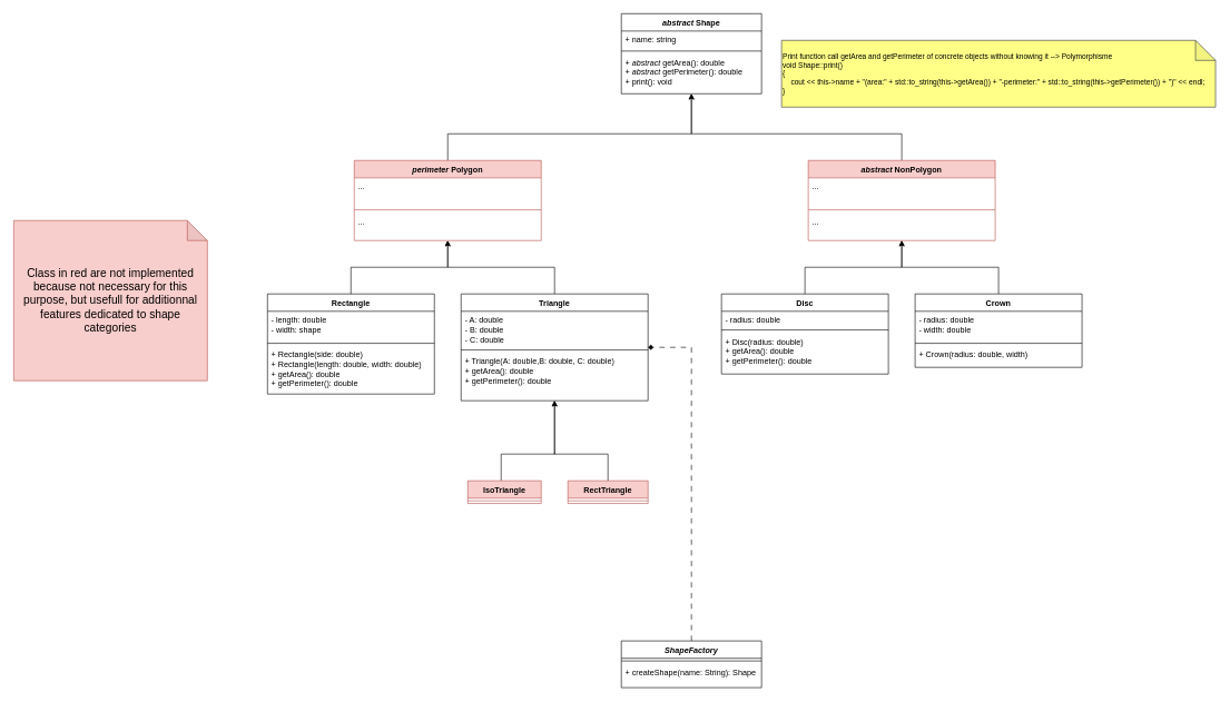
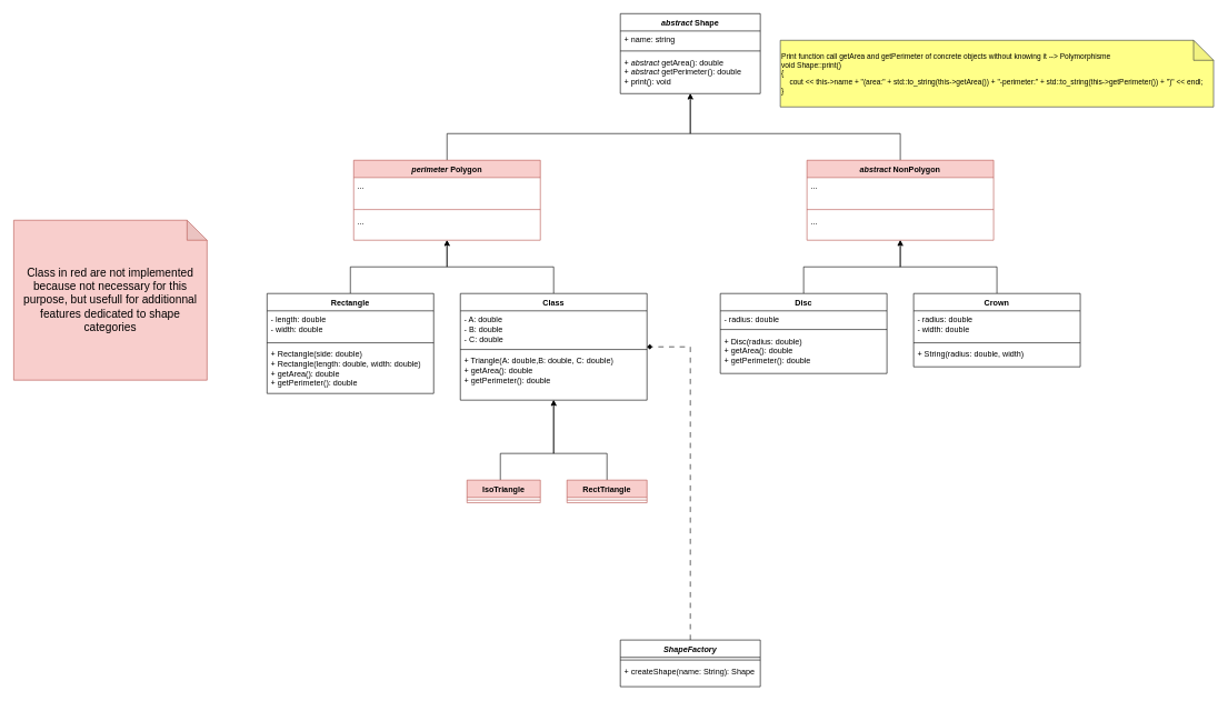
- <mxCell id="12" value="Triangle" style="swimlane;fontStyle=1;align=center;verticalAlign=top;childLayout=stackLayout;horizontal=1;startSize=26;horizontalStack=0;resizeParent=1;resizeParentMax=0;resizeLast=0;collapsible=1;marginBottom=0;whiteSpace=wrap;html=1;" vertex="1" parent="1"><mxGeometry x="690" y="440" width="280" height="160" as="geometry" /></mxCell>
+ <mxCell id="12" value="Class" style="swimlane;fontStyle=1;align=center;verticalAlign=top;childLayout=stackLayout;horizontal=1;startSize=26;horizontalStack=0;resizeParent=1;resizeParentMax=0;resizeLast=0;collapsible=1;marginBottom=0;whiteSpace=wrap;html=1;" vertex="1" parent="1"><mxGeometry x="690" y="440" width="280" height="160" as="geometry" /></mxCell>
- <mxCell id="8" value="- length: double&lt;br&gt;- width: shape" style="text;strokeColor=none;fillColor=none;align=left;verticalAlign=top;spacingLeft=4;spacingRight=4;overflow=hidden;rotatable=0;points=[[0,0.5],[1,0.5]];portConstraint=eastwest;whiteSpace=wrap;html=1;" vertex="1" parent="7"><mxGeometry y="26" width="250" height="44" as="geometry" /></mxCell>
+ <mxCell id="8" value="- length: double&lt;br&gt;- width: double" style="text;strokeColor=none;fillColor=none;align=left;verticalAlign=top;spacingLeft=4;spacingRight=4;overflow=hidden;rotatable=0;points=[[0,0.5],[1,0.5]];portConstraint=eastwest;whiteSpace=wrap;html=1;" vertex="1" parent="7"><mxGeometry y="26" width="250" height="44" as="geometry" /></mxCell>
- <mxCell id="30" value="+ Crown(radius: double, width)" style="text;strokeColor=none;fillColor=none;align=left;verticalAlign=top;spacingLeft=4;spacingRight=4;overflow=hidden;rotatable=0;points=[[0,0.5],[1,0.5]];portConstraint=eastwest;whiteSpace=wrap;html=1;" vertex="1" parent="27"><mxGeometry y="78" width="250" height="32" as="geometry" /></mxCell>
+ <mxCell id="30" value="+ String(radius: double, width)" style="text;strokeColor=none;fillColor=none;align=left;verticalAlign=top;spacingLeft=4;spacingRight=4;overflow=hidden;rotatable=0;points=[[0,0.5],[1,0.5]];portConstraint=eastwest;whiteSpace=wrap;html=1;" vertex="1" parent="27"><mxGeometry y="78" width="250" height="32" as="geometry" /></mxCell>
